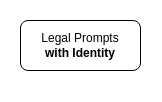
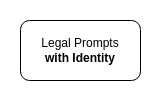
- <mxCell id="2" value="Legal Prompts&lt;br&gt;&lt;b&gt;with Identity&lt;/b&gt;" style="rounded=1;whiteSpace=wrap;html=1;" vertex="1" parent="1"><mxGeometry x="20" y="20" width="120" height="50" as="geometry" /></mxCell>
+ <mxCell id="2" value="Legal Prompts&lt;br&gt;&lt;b&gt;with Identity&lt;/b&gt;" style="rounded=1;whiteSpace=wrap;html=1;" vertex="1" parent="1"><mxGeometry x="20" y="20" width="120" height="60" as="geometry" /></mxCell>
